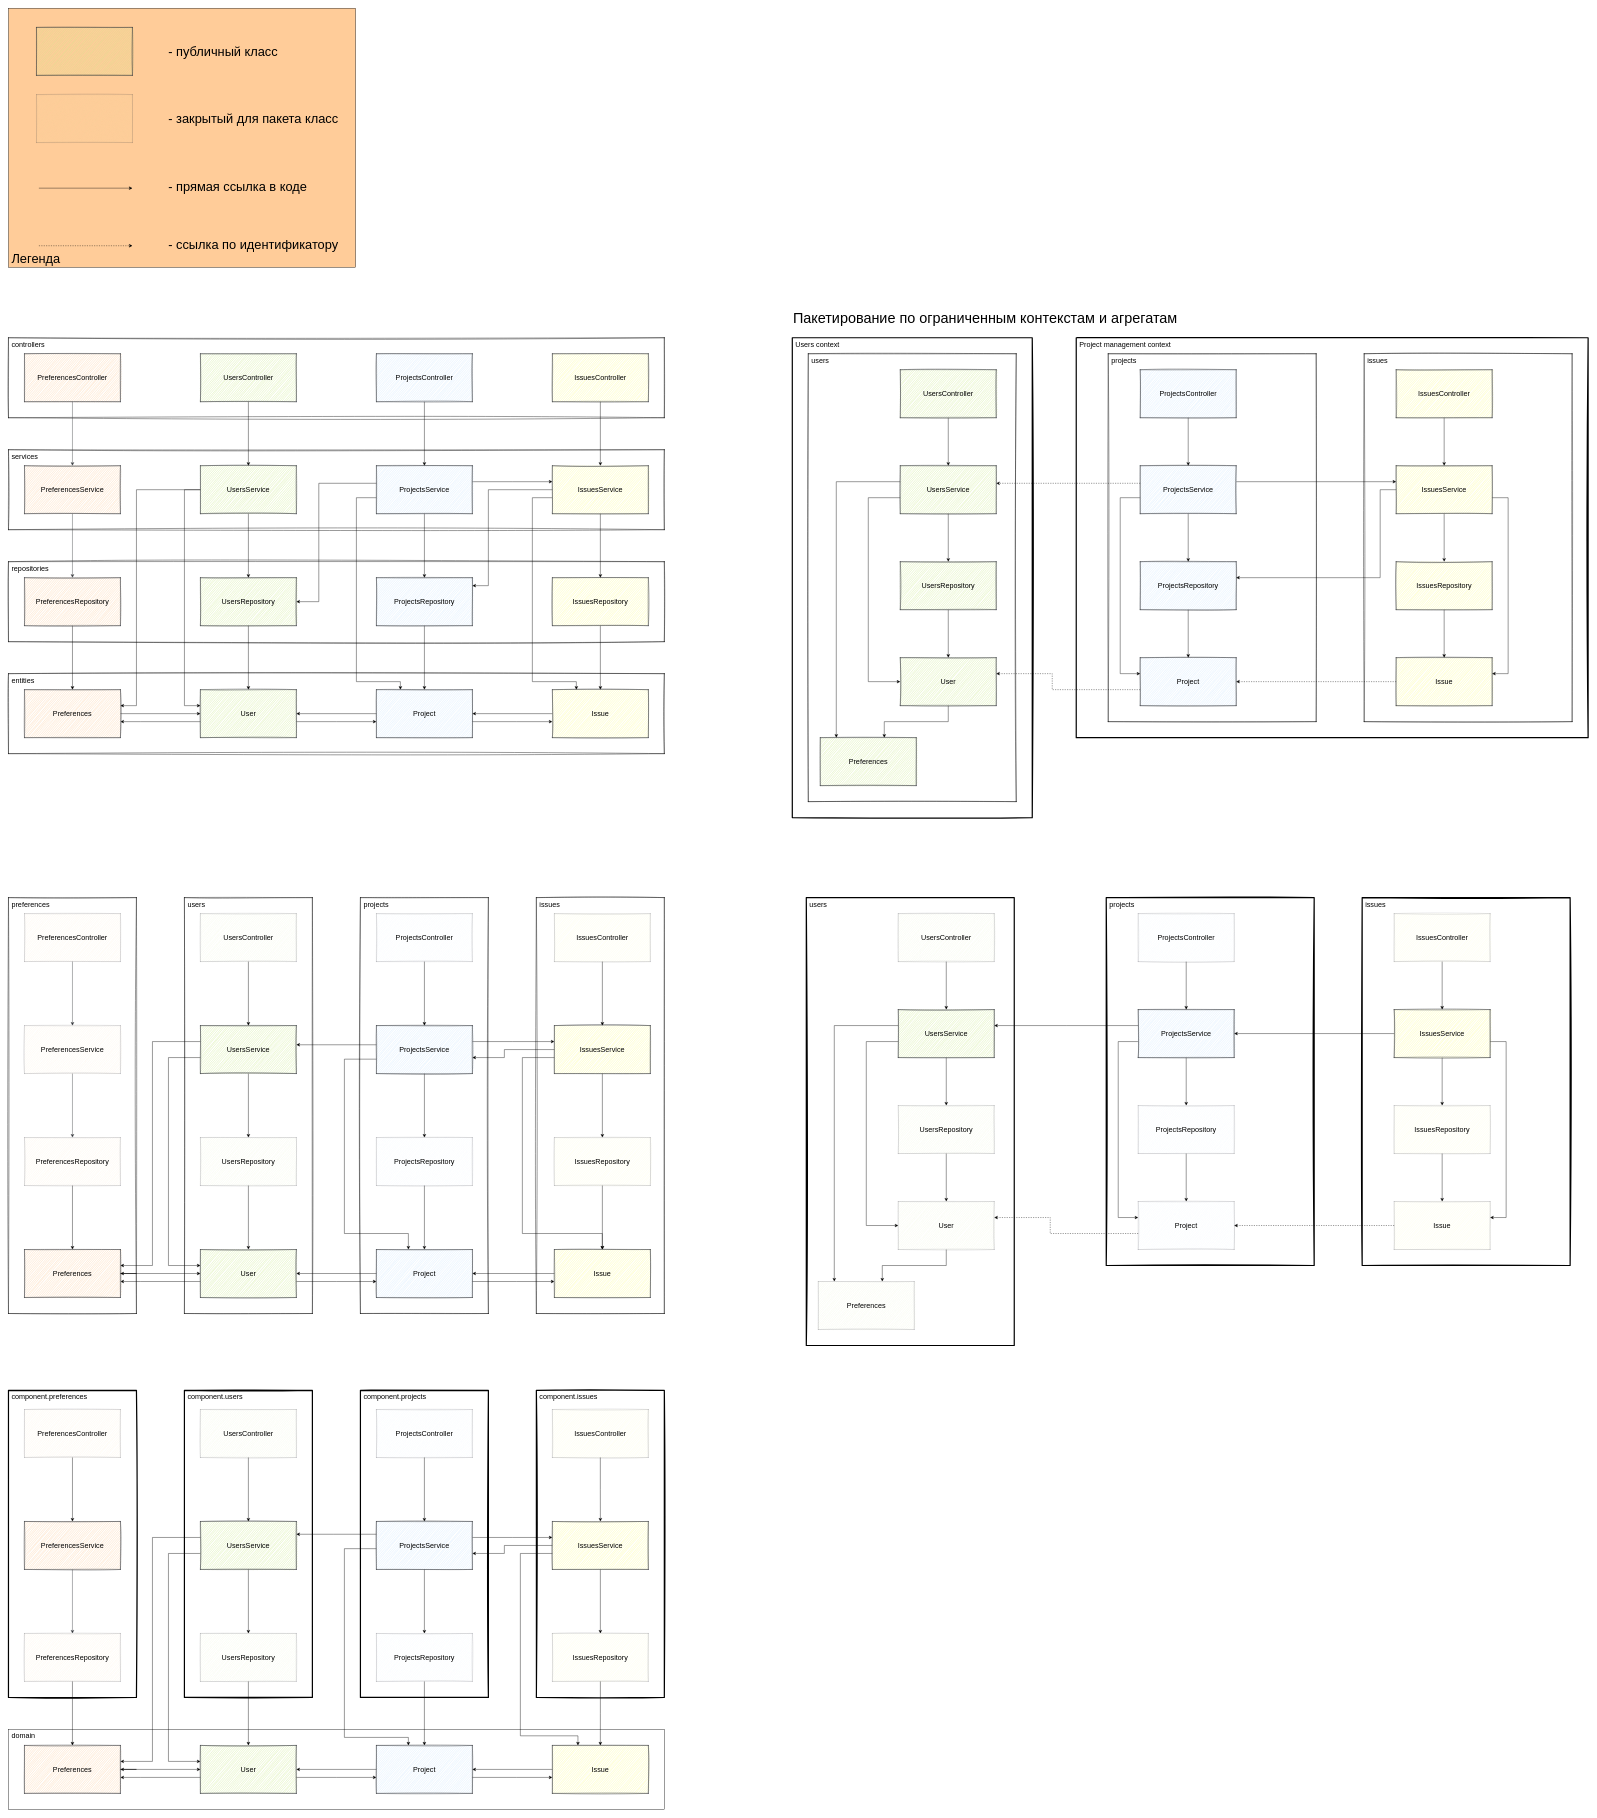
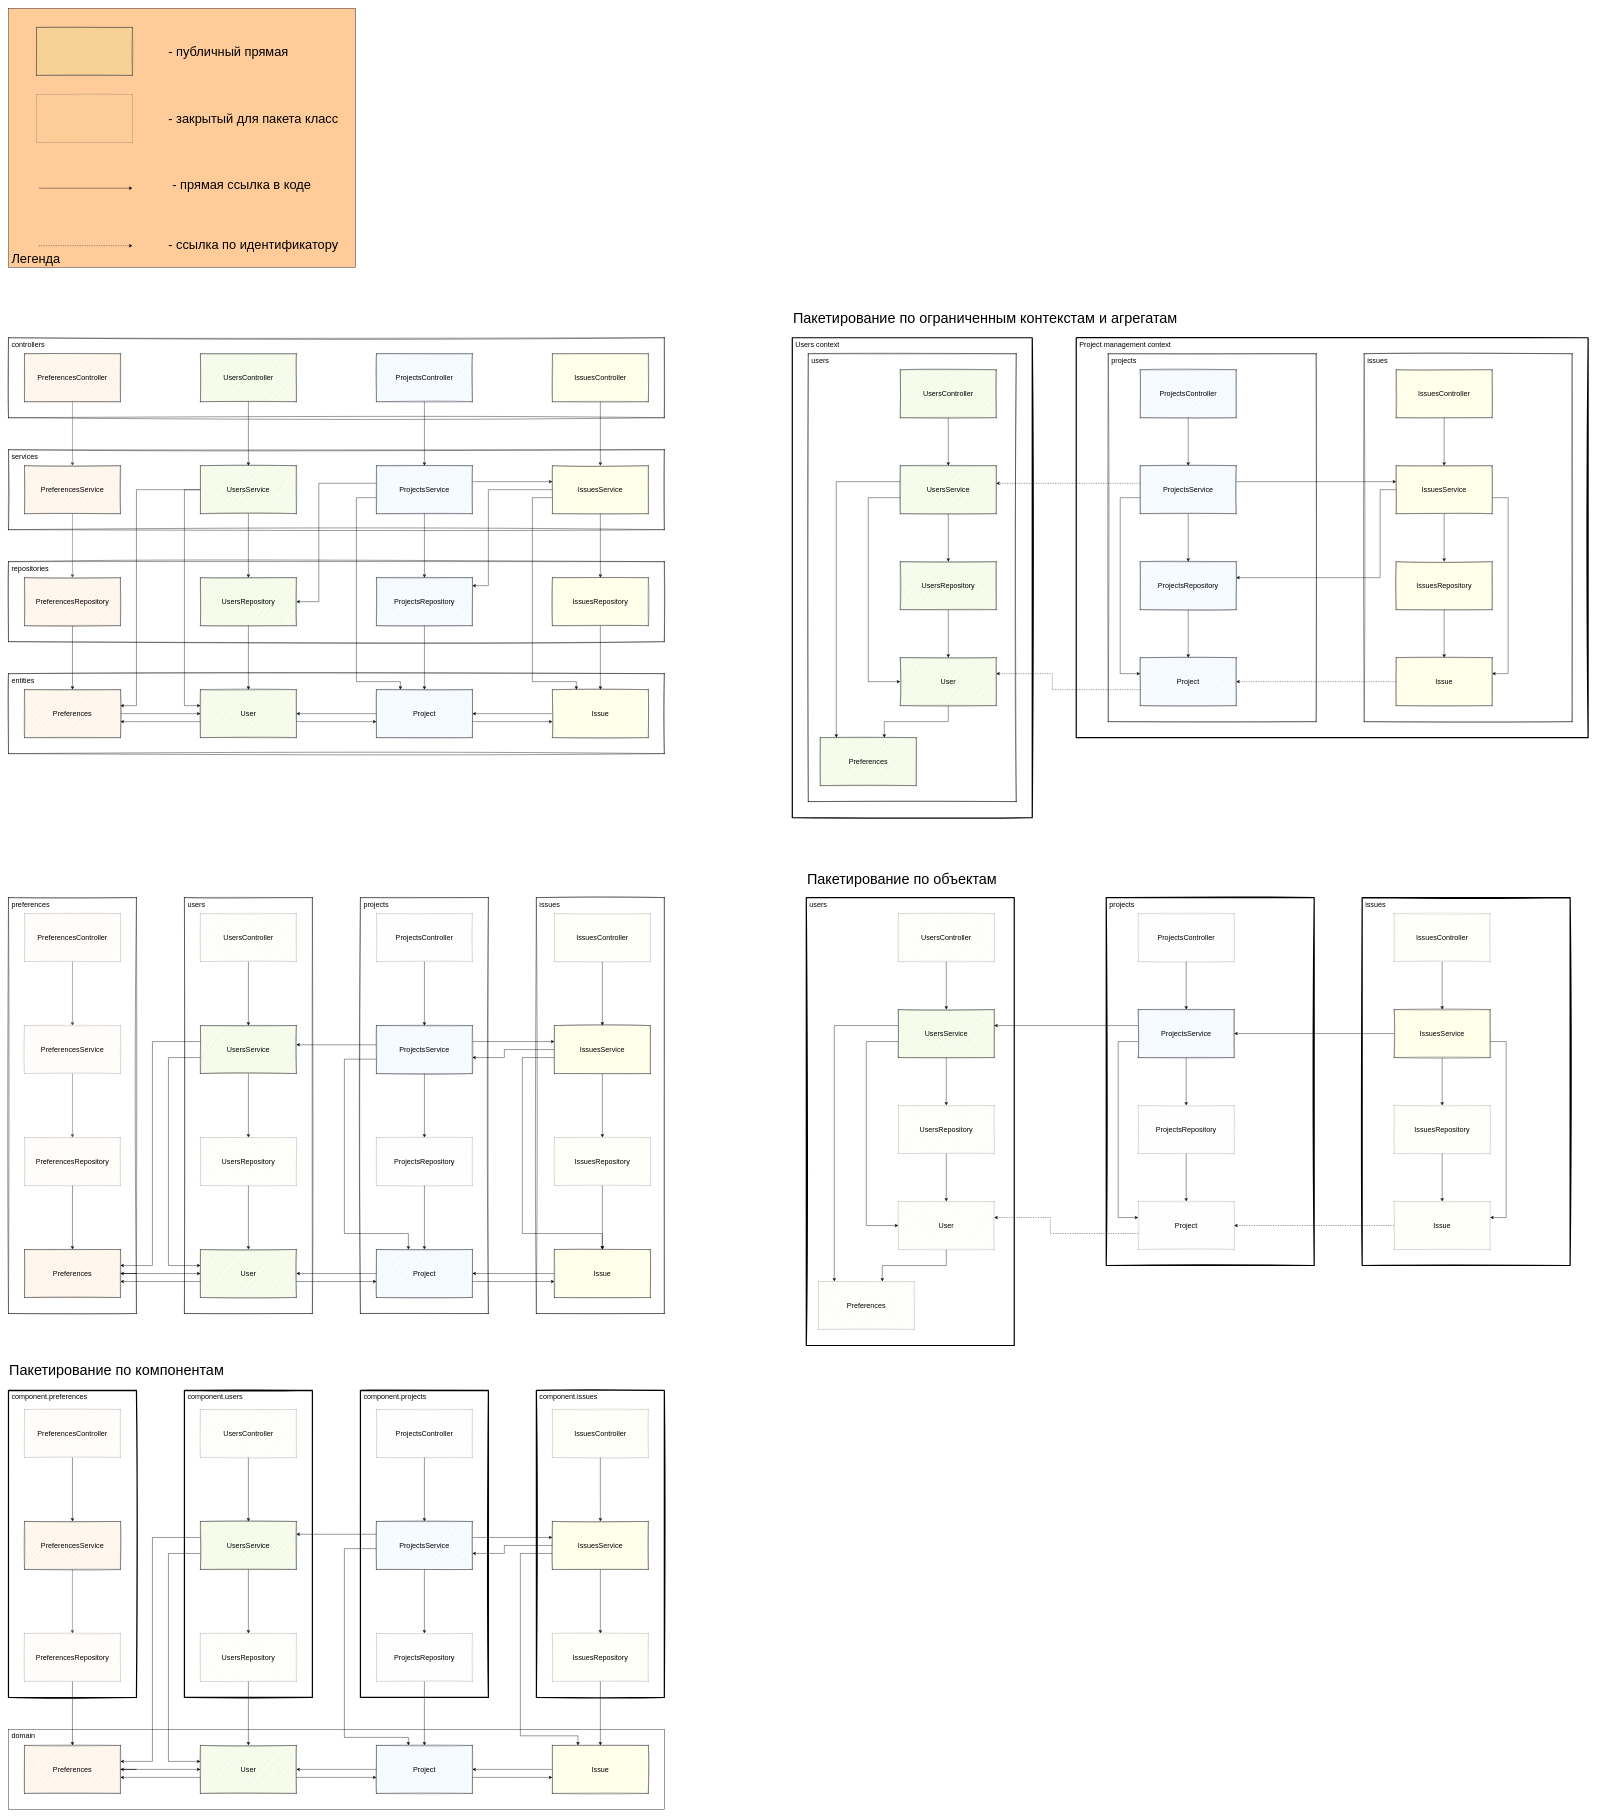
- <mxCell id="218" value="- публичный класс" style="text;html=1;strokeColor=none;fillColor=none;align=left;verticalAlign=middle;whiteSpace=wrap;rounded=0;fontSize=32;" parent="1" vertex="1"><mxGeometry x="418" y="113" width="387" height="30" as="geometry" /></mxCell>
+ <mxCell id="218" value="- публичный прямая" style="text;html=1;strokeColor=none;fillColor=none;align=left;verticalAlign=middle;whiteSpace=wrap;rounded=0;fontSize=32;" parent="1" vertex="1"><mxGeometry x="418" y="113" width="387" height="30" as="geometry" /></mxCell>
- <mxCell id="221" value="- прямая ссылка в коде" style="text;html=1;strokeColor=none;fillColor=none;align=left;verticalAlign=middle;whiteSpace=wrap;rounded=0;fontSize=32;" parent="1" vertex="1"><mxGeometry x="418" y="452" width="434" height="30" as="geometry" /></mxCell>
+ <mxCell id="221" value="- прямая ссылка в коде" style="text;html=1;strokeColor=none;fillColor=none;align=left;verticalAlign=middle;whiteSpace=wrap;rounded=0;fontSize=32;" parent="1" vertex="1"><mxGeometry x="428" y="447" width="434" height="30" as="geometry" /></mxCell>
+ <mxCell id="212" value="Пакетирование по объектам" style="text;html=1;strokeColor=none;fillColor=none;align=left;verticalAlign=middle;whiteSpace=wrap;rounded=0;fontSize=36;" parent="1" vertex="1"><mxGeometry x="2015" y="2180" width="1048" height="36" as="geometry" /></mxCell>
+ <mxCell id="210" value="Пакетирование по компонентам" style="text;html=1;strokeColor=none;fillColor=none;align=left;verticalAlign=middle;whiteSpace=wrap;rounded=0;fontSize=36;" parent="1" vertex="1"><mxGeometry x="20" y="3408" width="576" height="36" as="geometry" /></mxCell>
